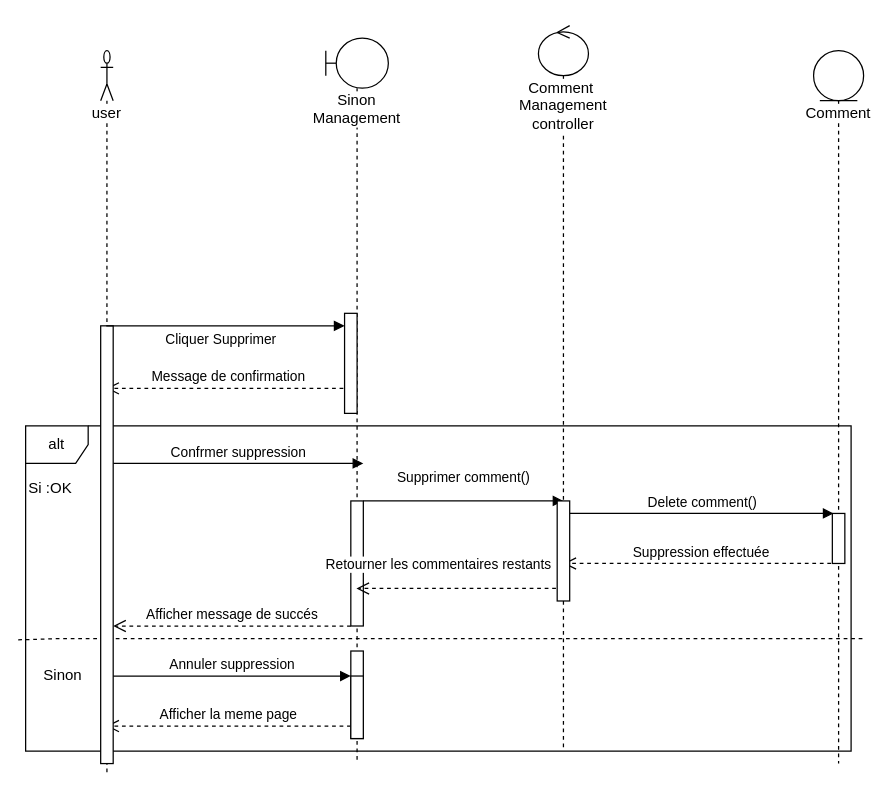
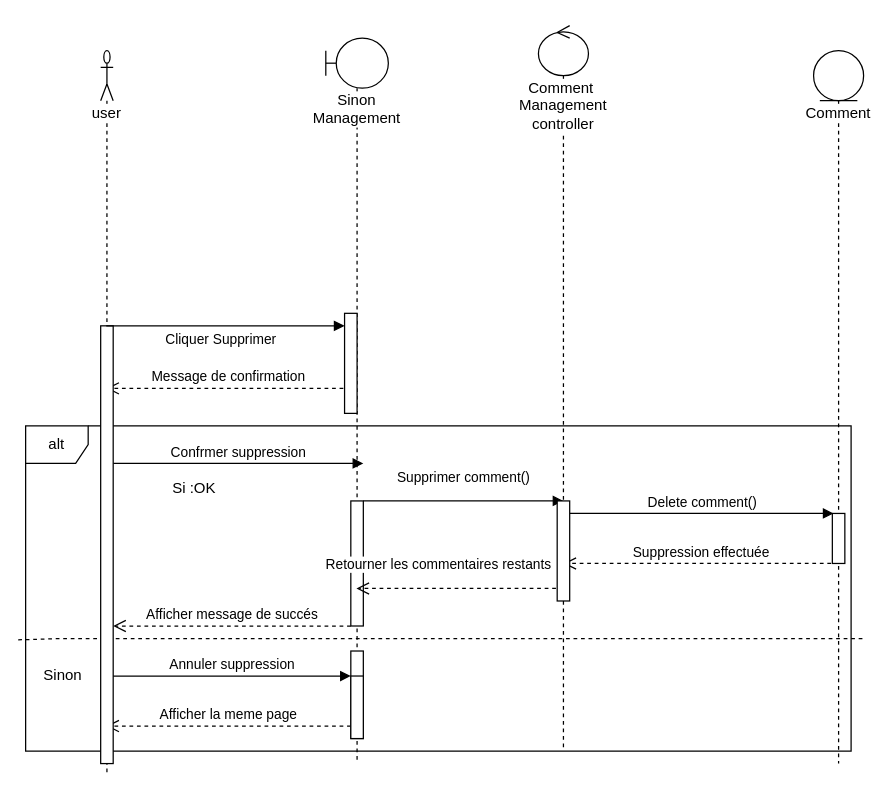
- <mxCell id="18" value="Si :OK" style="text;html=1;strokeColor=none;fillColor=none;align=center;verticalAlign=middle;whiteSpace=wrap;rounded=0;" parent="1" vertex="1"><mxGeometry x="20" y="380" width="40" height="20" as="geometry" /></mxCell>
+ <mxCell id="18" value="Si :OK" style="text;html=1;strokeColor=none;fillColor=none;align=center;verticalAlign=middle;whiteSpace=wrap;rounded=0;" parent="1" vertex="1"><mxGeometry x="135" y="380" width="40" height="20" as="geometry" /></mxCell>
